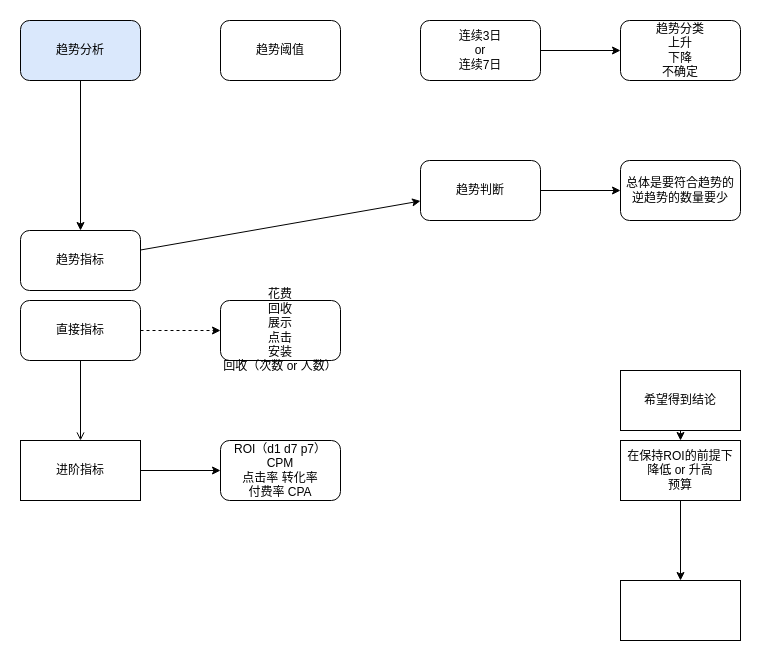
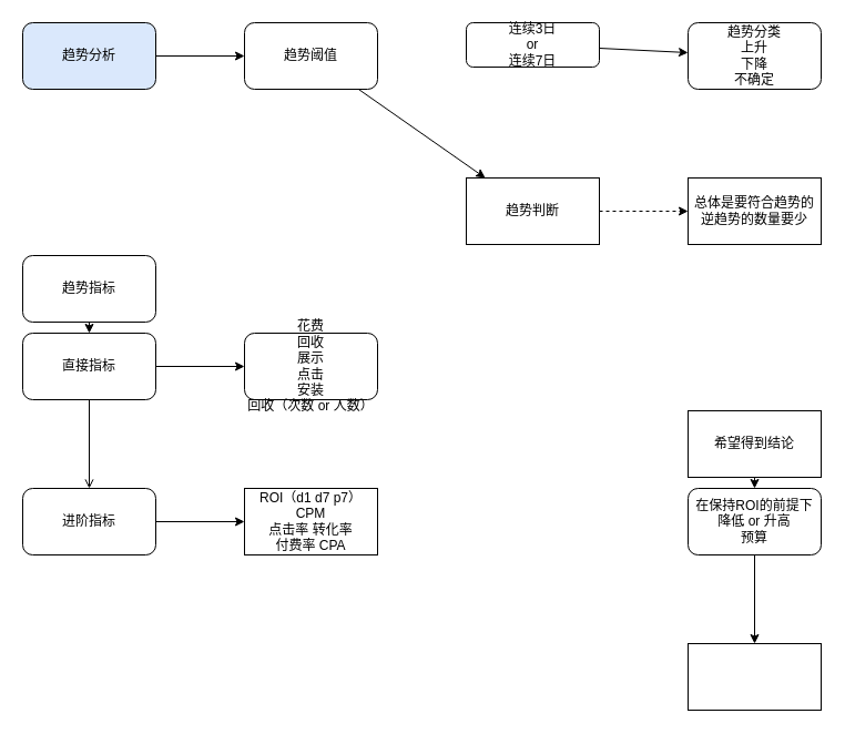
+ <mxCell id="3" value="" style="edgeStyle=none;html=1;" edge="1" parent="1" source="4" target="8"><mxGeometry relative="1" as="geometry" /></mxCell>
- <mxCell id="10" value="连续3日&lt;br&gt;or&lt;br&gt;连续7日" style="whiteSpace=wrap;html=1;rounded=1;" vertex="1" parent="1"><mxGeometry x="420" y="20" width="120" height="60" as="geometry" /></mxCell>
+ <mxCell id="10" value="连续3日&lt;br&gt;or&lt;br&gt;连续7日" style="whiteSpace=wrap;html=1;rounded=1;" vertex="1" parent="1"><mxGeometry x="420" y="20" width="120" height="40" as="geometry" /></mxCell>
+ <mxCell id="7" value="" style="edgeStyle=none;html=1;" edge="1" parent="1" source="8" target="12"><mxGeometry relative="1" as="geometry" /></mxCell>
- <mxCell id="2" value="" style="edgeStyle=none;html=1;" edge="1" parent="1" source="4" target="6"><mxGeometry relative="1" as="geometry" /></mxCell>
- <mxCell id="12" value="趋势判断" style="whiteSpace=wrap;html=1;rounded=1;" vertex="1" parent="1"><mxGeometry x="420" y="160" width="120" height="60" as="geometry" /></mxCell>
+ <mxCell id="12" value="趋势判断" style="whiteSpace=wrap;html=1;rounded=0;" vertex="1" parent="1"><mxGeometry x="420" y="160" width="120" height="60" as="geometry" /></mxCell>
- <mxCell id="11" value="" style="edgeStyle=none;html=1;" edge="1" parent="1" source="12" target="13"><mxGeometry relative="1" as="geometry" /></mxCell>
+ <mxCell id="11" value="" style="edgeStyle=none;html=1;dashed=1;" edge="1" parent="1" source="12" target="13"><mxGeometry relative="1" as="geometry" /></mxCell>
- <mxCell id="13" value="总体是要符合趋势的&lt;br&gt;逆趋势的数量要少" style="whiteSpace=wrap;html=1;rounded=1;" vertex="1" parent="1"><mxGeometry x="620" y="160" width="120" height="60" as="geometry" /></mxCell>
+ <mxCell id="13" value="总体是要符合趋势的&lt;br&gt;逆趋势的数量要少" style="whiteSpace=wrap;html=1;rounded=0;" vertex="1" parent="1"><mxGeometry x="620" y="160" width="120" height="60" as="geometry" /></mxCell>
- <mxCell id="5" value="" style="edgeStyle=none;html=1;" edge="1" parent="1" source="6" target="12"><mxGeometry relative="1" as="geometry" /></mxCell>
+ <mxCell id="5" value="" style="edgeStyle=none;html=1;" edge="1" parent="1" source="6" target="17"><mxGeometry relative="1" as="geometry" /></mxCell>
- <mxCell id="16" value="" style="edgeStyle=none;html=1;dashed=1;" edge="1" parent="1" source="17" target="20"><mxGeometry relative="1" as="geometry" /></mxCell>
+ <mxCell id="16" value="" style="edgeStyle=none;html=1;" edge="1" parent="1" source="17" target="20"><mxGeometry relative="1" as="geometry" /></mxCell>
- <mxCell id="19" value="进阶指标" style="whiteSpace=wrap;html=1;rounded=0;" vertex="1" parent="1"><mxGeometry x="20" y="440" width="120" height="60" as="geometry" /></mxCell>
+ <mxCell id="19" value="进阶指标" style="whiteSpace=wrap;html=1;rounded=1;" vertex="1" parent="1"><mxGeometry x="20" y="440" width="120" height="60" as="geometry" /></mxCell>
- <mxCell id="21" value="ROI（d1 d7 p7）&lt;br&gt;CPM&lt;br&gt;点击率 转化率&lt;br&gt;付费率 CPA" style="whiteSpace=wrap;html=1;rounded=1;" vertex="1" parent="1"><mxGeometry x="220" y="440" width="120" height="60" as="geometry" /></mxCell>
+ <mxCell id="21" value="ROI（d1 d7 p7）&lt;br&gt;CPM&lt;br&gt;点击率 转化率&lt;br&gt;付费率 CPA" style="whiteSpace=wrap;html=1;rounded=0;" vertex="1" parent="1"><mxGeometry x="220" y="440" width="120" height="60" as="geometry" /></mxCell>
- <mxCell id="25" value="在保持ROI的前提下&lt;br&gt;降低 or 升高&lt;br&gt;预算" style="whiteSpace=wrap;html=1;rounded=0;" vertex="1" parent="1"><mxGeometry x="620" y="440" width="120" height="60" as="geometry" /></mxCell>
+ <mxCell id="25" value="在保持ROI的前提下&lt;br&gt;降低 or 升高&lt;br&gt;预算" style="whiteSpace=wrap;html=1;rounded=1;" vertex="1" parent="1"><mxGeometry x="620" y="440" width="120" height="60" as="geometry" /></mxCell>
